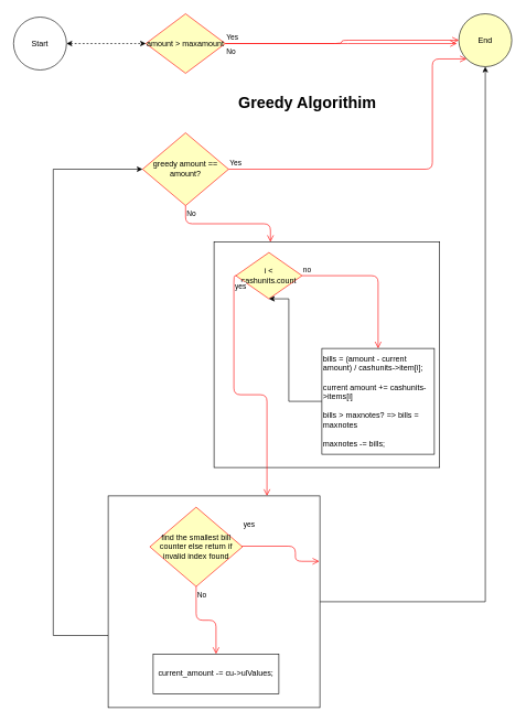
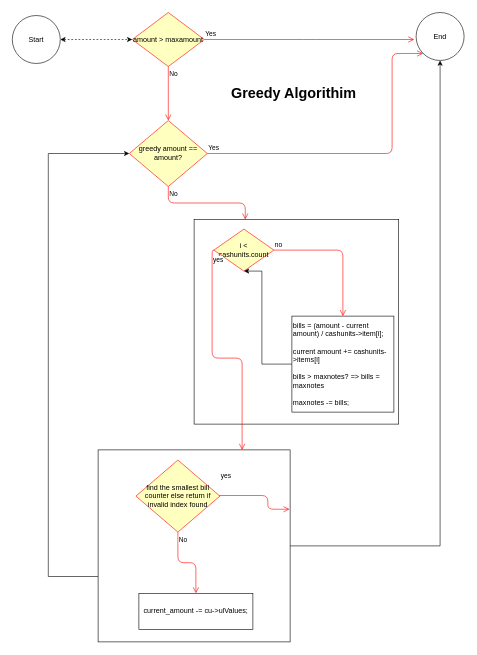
- <mxCell id="8" value="No&lt;br&gt;&lt;br&gt;" style="edgeStyle=orthogonalEdgeStyle;html=1;align=left;verticalAlign=top;endArrow=open;endSize=8;strokeColor=#ff0000;" edge="1" source="6" parent="1" target="5"><mxGeometry x="-1" relative="1" as="geometry"><mxPoint x="280" y="200" as="targetPoint" /></mxGeometry></mxCell>
+ <mxCell id="8" value="No&lt;br&gt;&lt;br&gt;" style="edgeStyle=orthogonalEdgeStyle;html=1;align=left;verticalAlign=top;endArrow=open;endSize=8;strokeColor=#ff0000;" edge="1" source="6" parent="1" target="9"><mxGeometry x="-1" relative="1" as="geometry"><mxPoint x="280" y="200" as="targetPoint" /></mxGeometry></mxCell>
- <mxCell id="5" value="End" style="ellipse;whiteSpace=wrap;html=1;aspect=fixed;fillColor=#ffffc0;" vertex="1" parent="1"><mxGeometry x="693" y="20" width="80" height="80" as="geometry" /></mxCell>
+ <mxCell id="5" value="End" style="ellipse;whiteSpace=wrap;html=1;aspect=fixed;" vertex="1" parent="1"><mxGeometry x="693" y="20" width="80" height="80" as="geometry" /></mxCell>
- <mxCell id="24" value="&lt;h1&gt;Greedy Algorithim&lt;/h1&gt;" style="text;html=1;strokeColor=none;fillColor=none;spacing=5;spacingTop=-20;whiteSpace=wrap;overflow=hidden;rounded=0;" vertex="1" parent="1"><mxGeometry x="355" y="135" width="240" height="40" as="geometry" /></mxCell>
+ <mxCell id="24" value="&lt;h1&gt;Greedy Algorithim&lt;/h1&gt;" style="text;html=1;strokeColor=none;fillColor=none;spacing=5;spacingTop=-20;whiteSpace=wrap;overflow=hidden;rounded=0;" vertex="1" parent="1"><mxGeometry x="380" y="135" width="240" height="40" as="geometry" /></mxCell>
